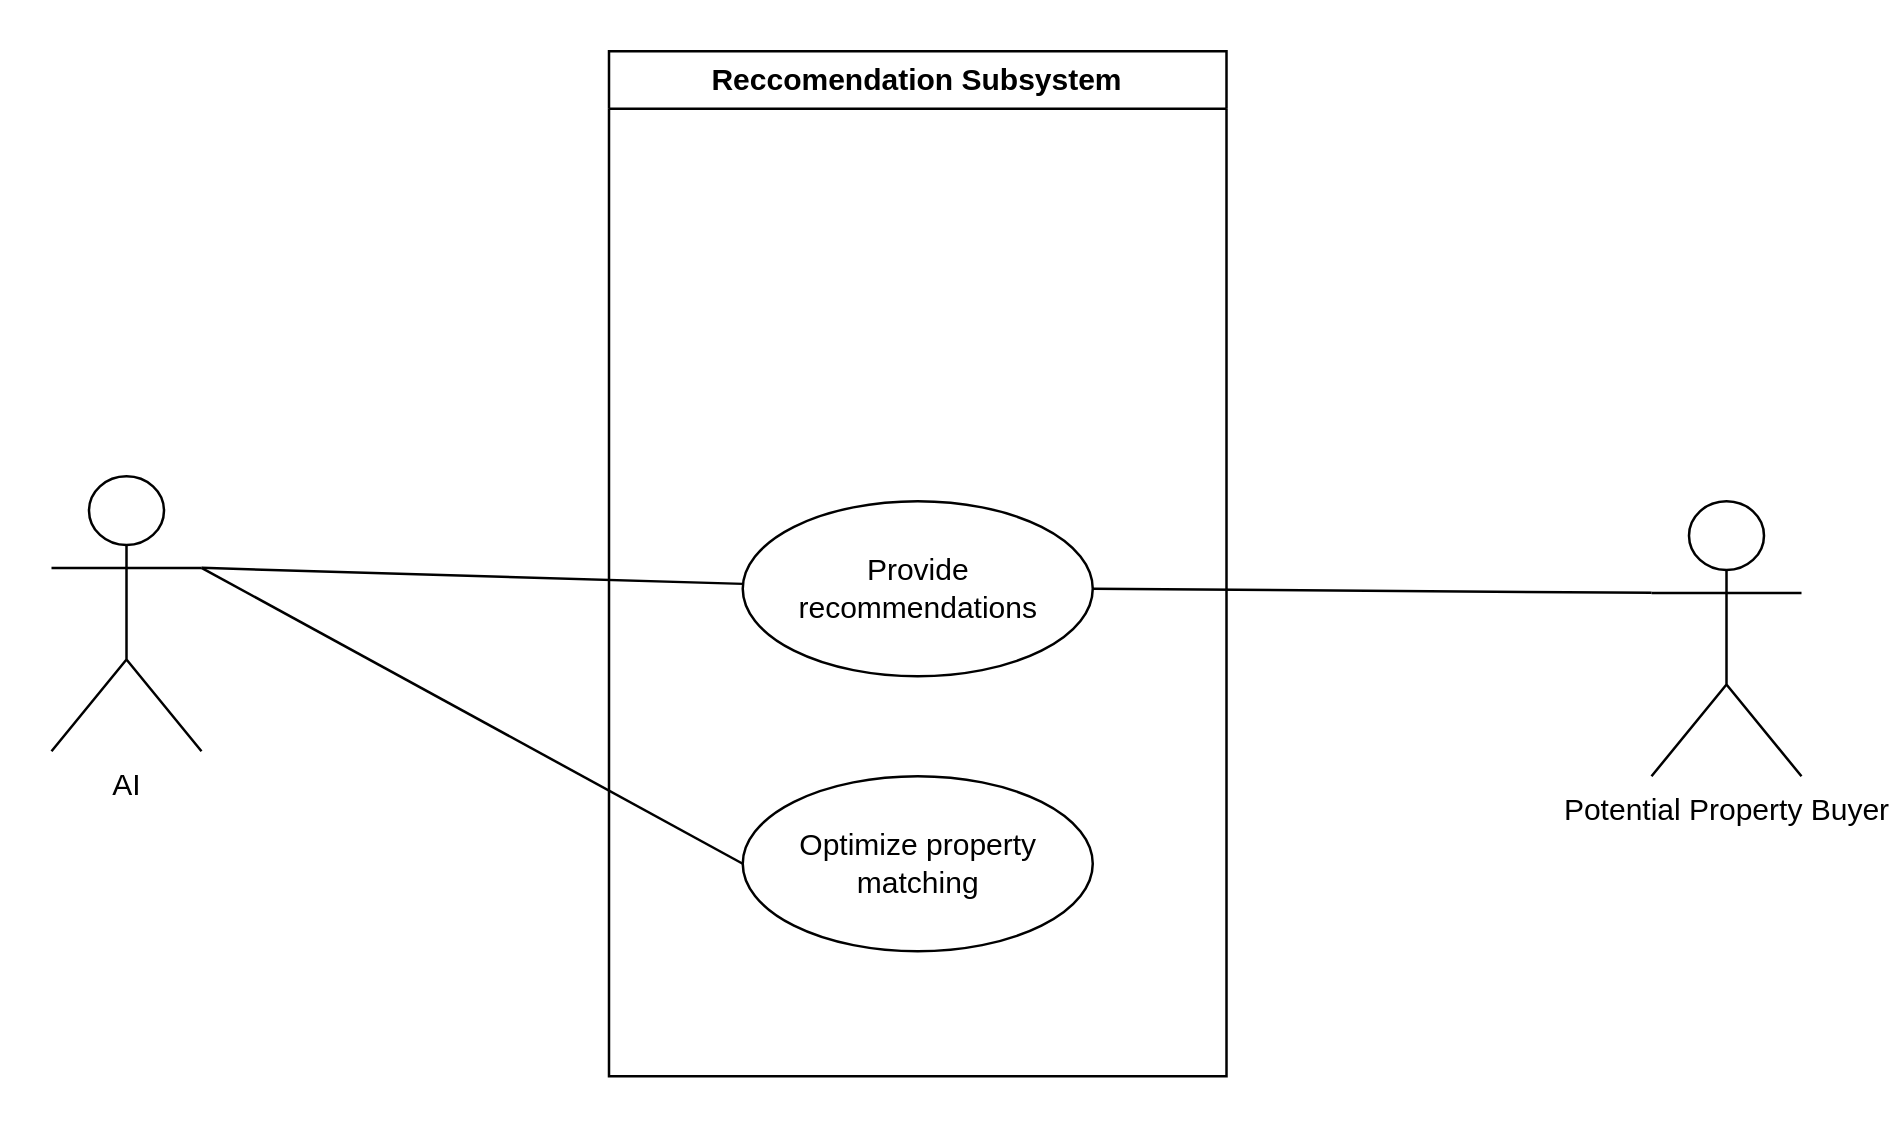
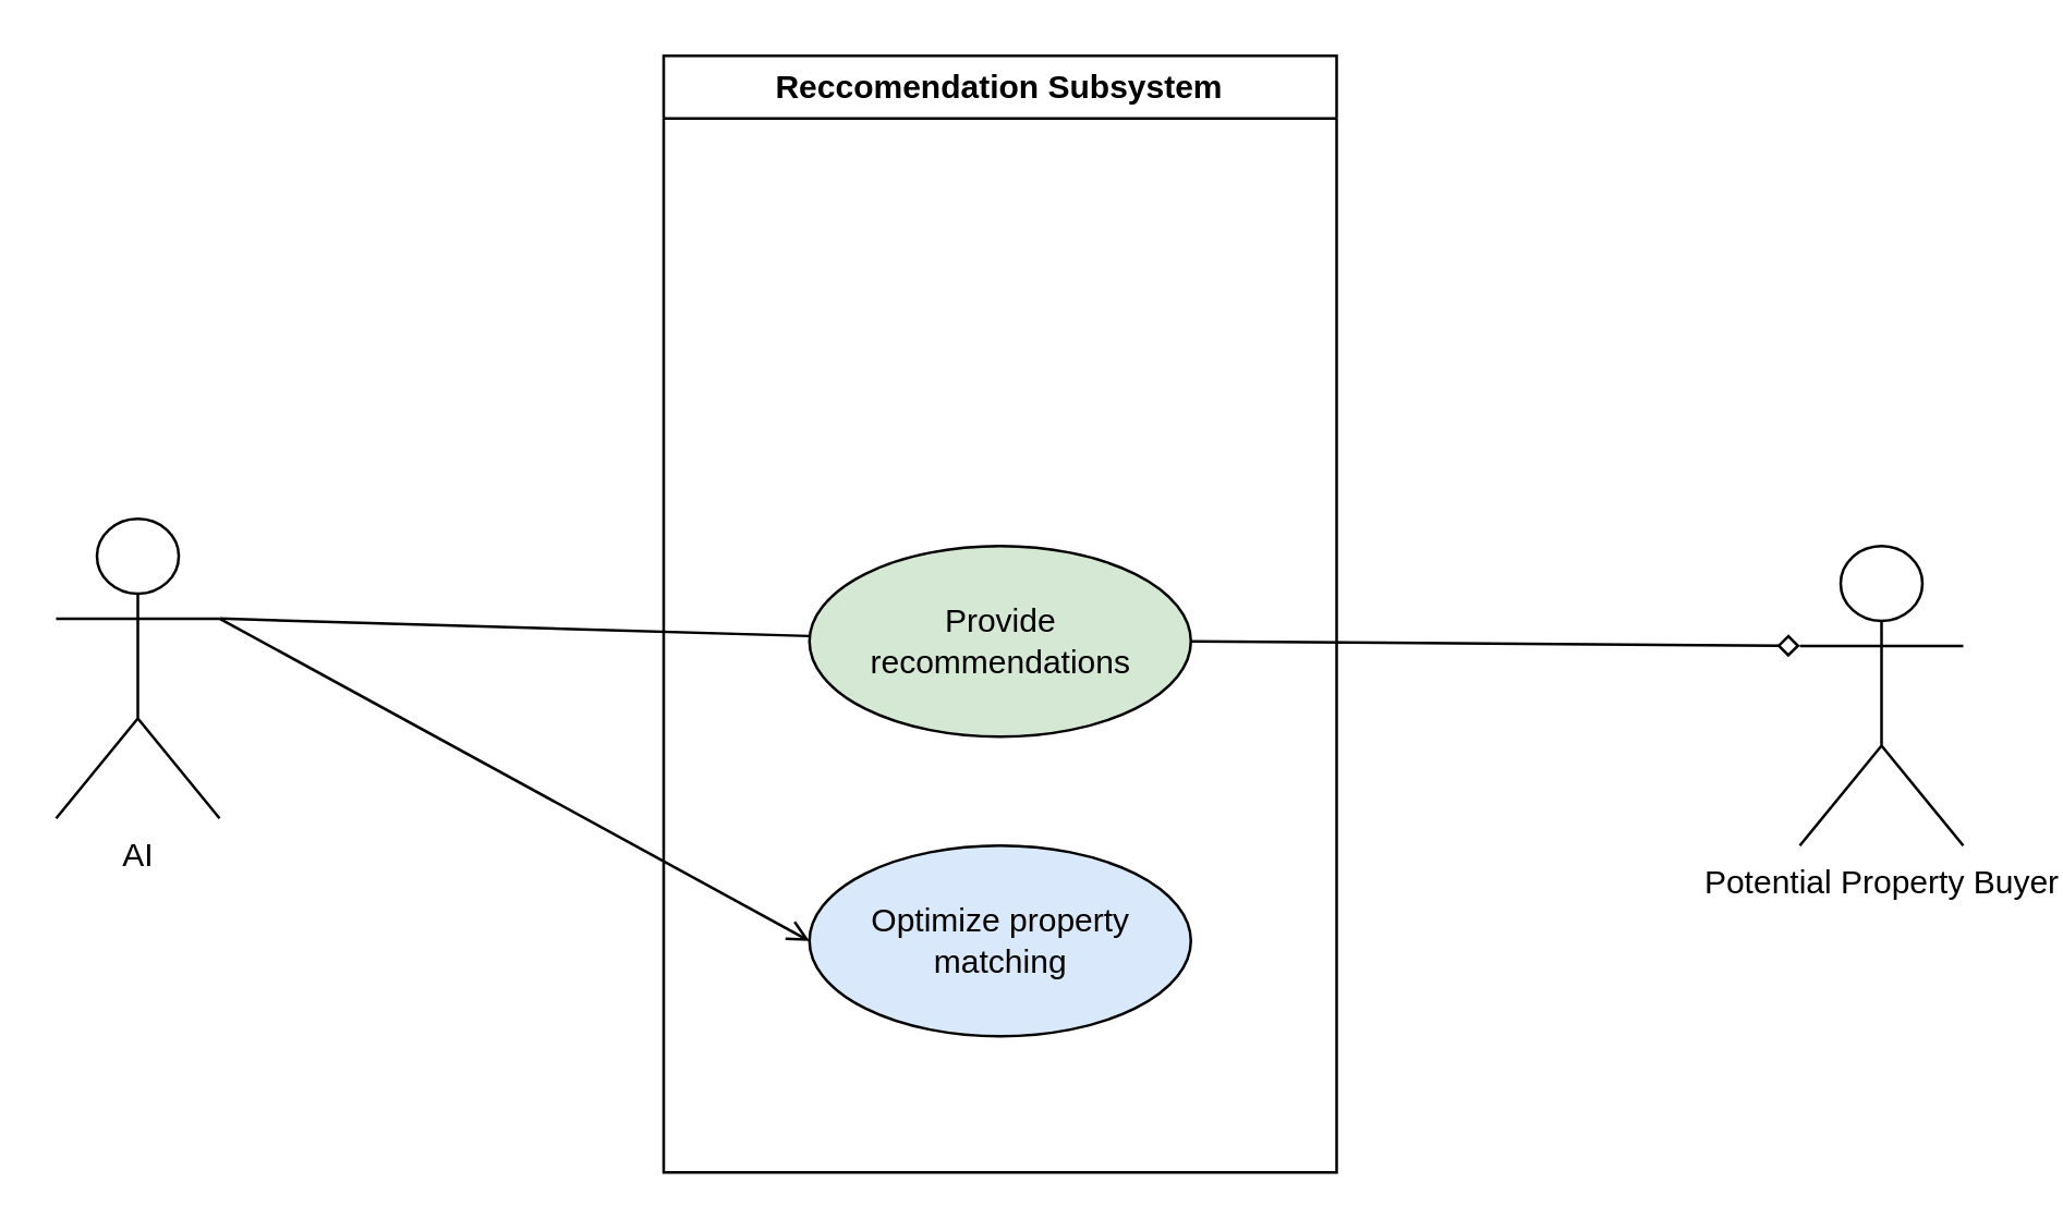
- <mxCell id="3" value="Provide recommendations" style="ellipse;whiteSpace=wrap;html=1;" parent="2" vertex="1"><mxGeometry x="53.5" y="180" width="140" height="70" as="geometry" /></mxCell>
+ <mxCell id="3" value="Provide recommendations" style="ellipse;whiteSpace=wrap;html=1;fillColor=#d5e8d4;" parent="2" vertex="1"><mxGeometry x="53.5" y="180" width="140" height="70" as="geometry" /></mxCell>
- <mxCell id="9" style="edgeStyle=none;html=1;exitX=1;exitY=0.5;exitDx=0;exitDy=0;entryX=0;entryY=0.333;entryDx=0;entryDy=0;entryPerimeter=0;endArrow=none;endFill=0;" parent="1" source="3" target="8" edge="1"><mxGeometry relative="1" as="geometry" /></mxCell>
+ <mxCell id="9" style="edgeStyle=none;html=1;exitX=1;exitY=0.5;exitDx=0;exitDy=0;entryX=0;entryY=0.333;entryDx=0;entryDy=0;entryPerimeter=0;endArrow=diamond;endFill=0;" parent="1" source="3" target="8" edge="1"><mxGeometry relative="1" as="geometry" /></mxCell>
- <mxCell id="6" style="edgeStyle=none;html=1;exitX=1;exitY=0.333;exitDx=0;exitDy=0;exitPerimeter=0;entryX=0;entryY=0.5;entryDx=0;entryDy=0;endArrow=none;endFill=0;" parent="1" source="7" target="4" edge="1"><mxGeometry relative="1" as="geometry" /></mxCell>
+ <mxCell id="6" style="edgeStyle=none;html=1;exitX=1;exitY=0.333;exitDx=0;exitDy=0;exitPerimeter=0;entryX=0;entryY=0.5;entryDx=0;entryDy=0;endArrow=open;endFill=0;" parent="1" source="7" target="4" edge="1"><mxGeometry relative="1" as="geometry" /></mxCell>
- <mxCell id="4" value="Optimize property matching" style="ellipse;whiteSpace=wrap;html=1;" parent="2" vertex="1"><mxGeometry x="53.5" y="290" width="140" height="70" as="geometry" /></mxCell>
+ <mxCell id="4" value="Optimize property matching" style="ellipse;whiteSpace=wrap;html=1;fillColor=#dae8fc;" parent="2" vertex="1"><mxGeometry x="53.5" y="290" width="140" height="70" as="geometry" /></mxCell>
